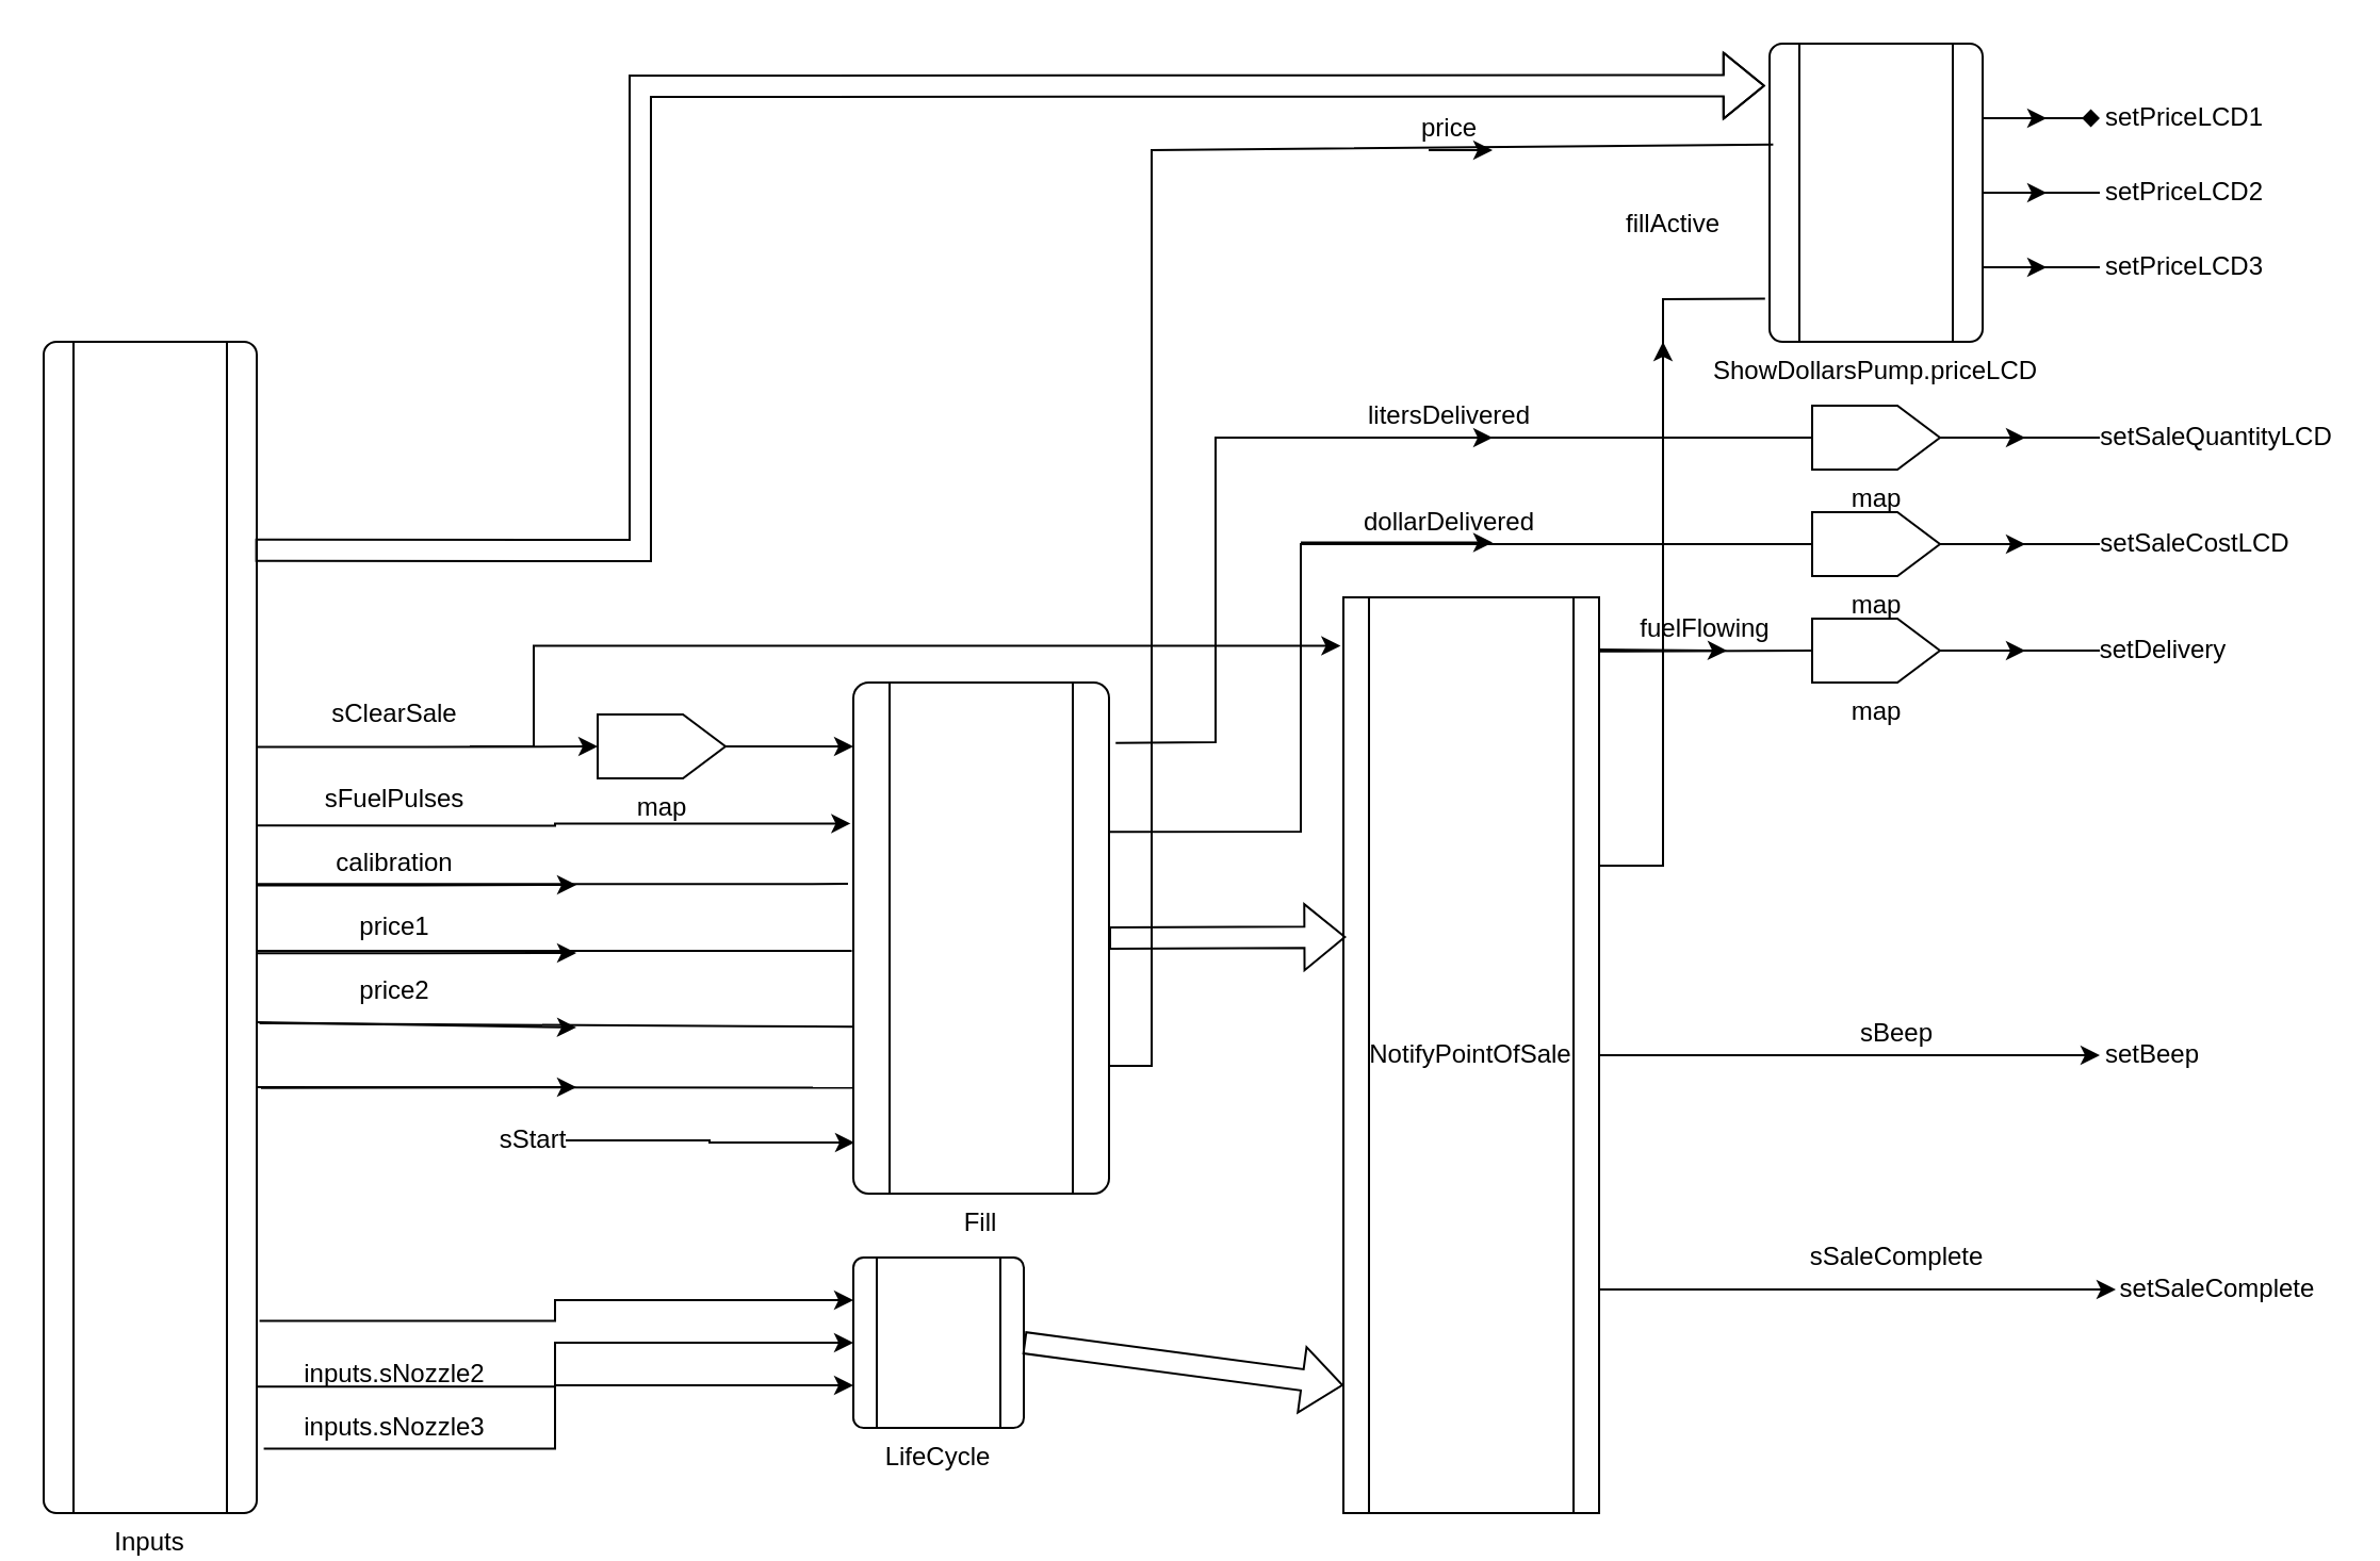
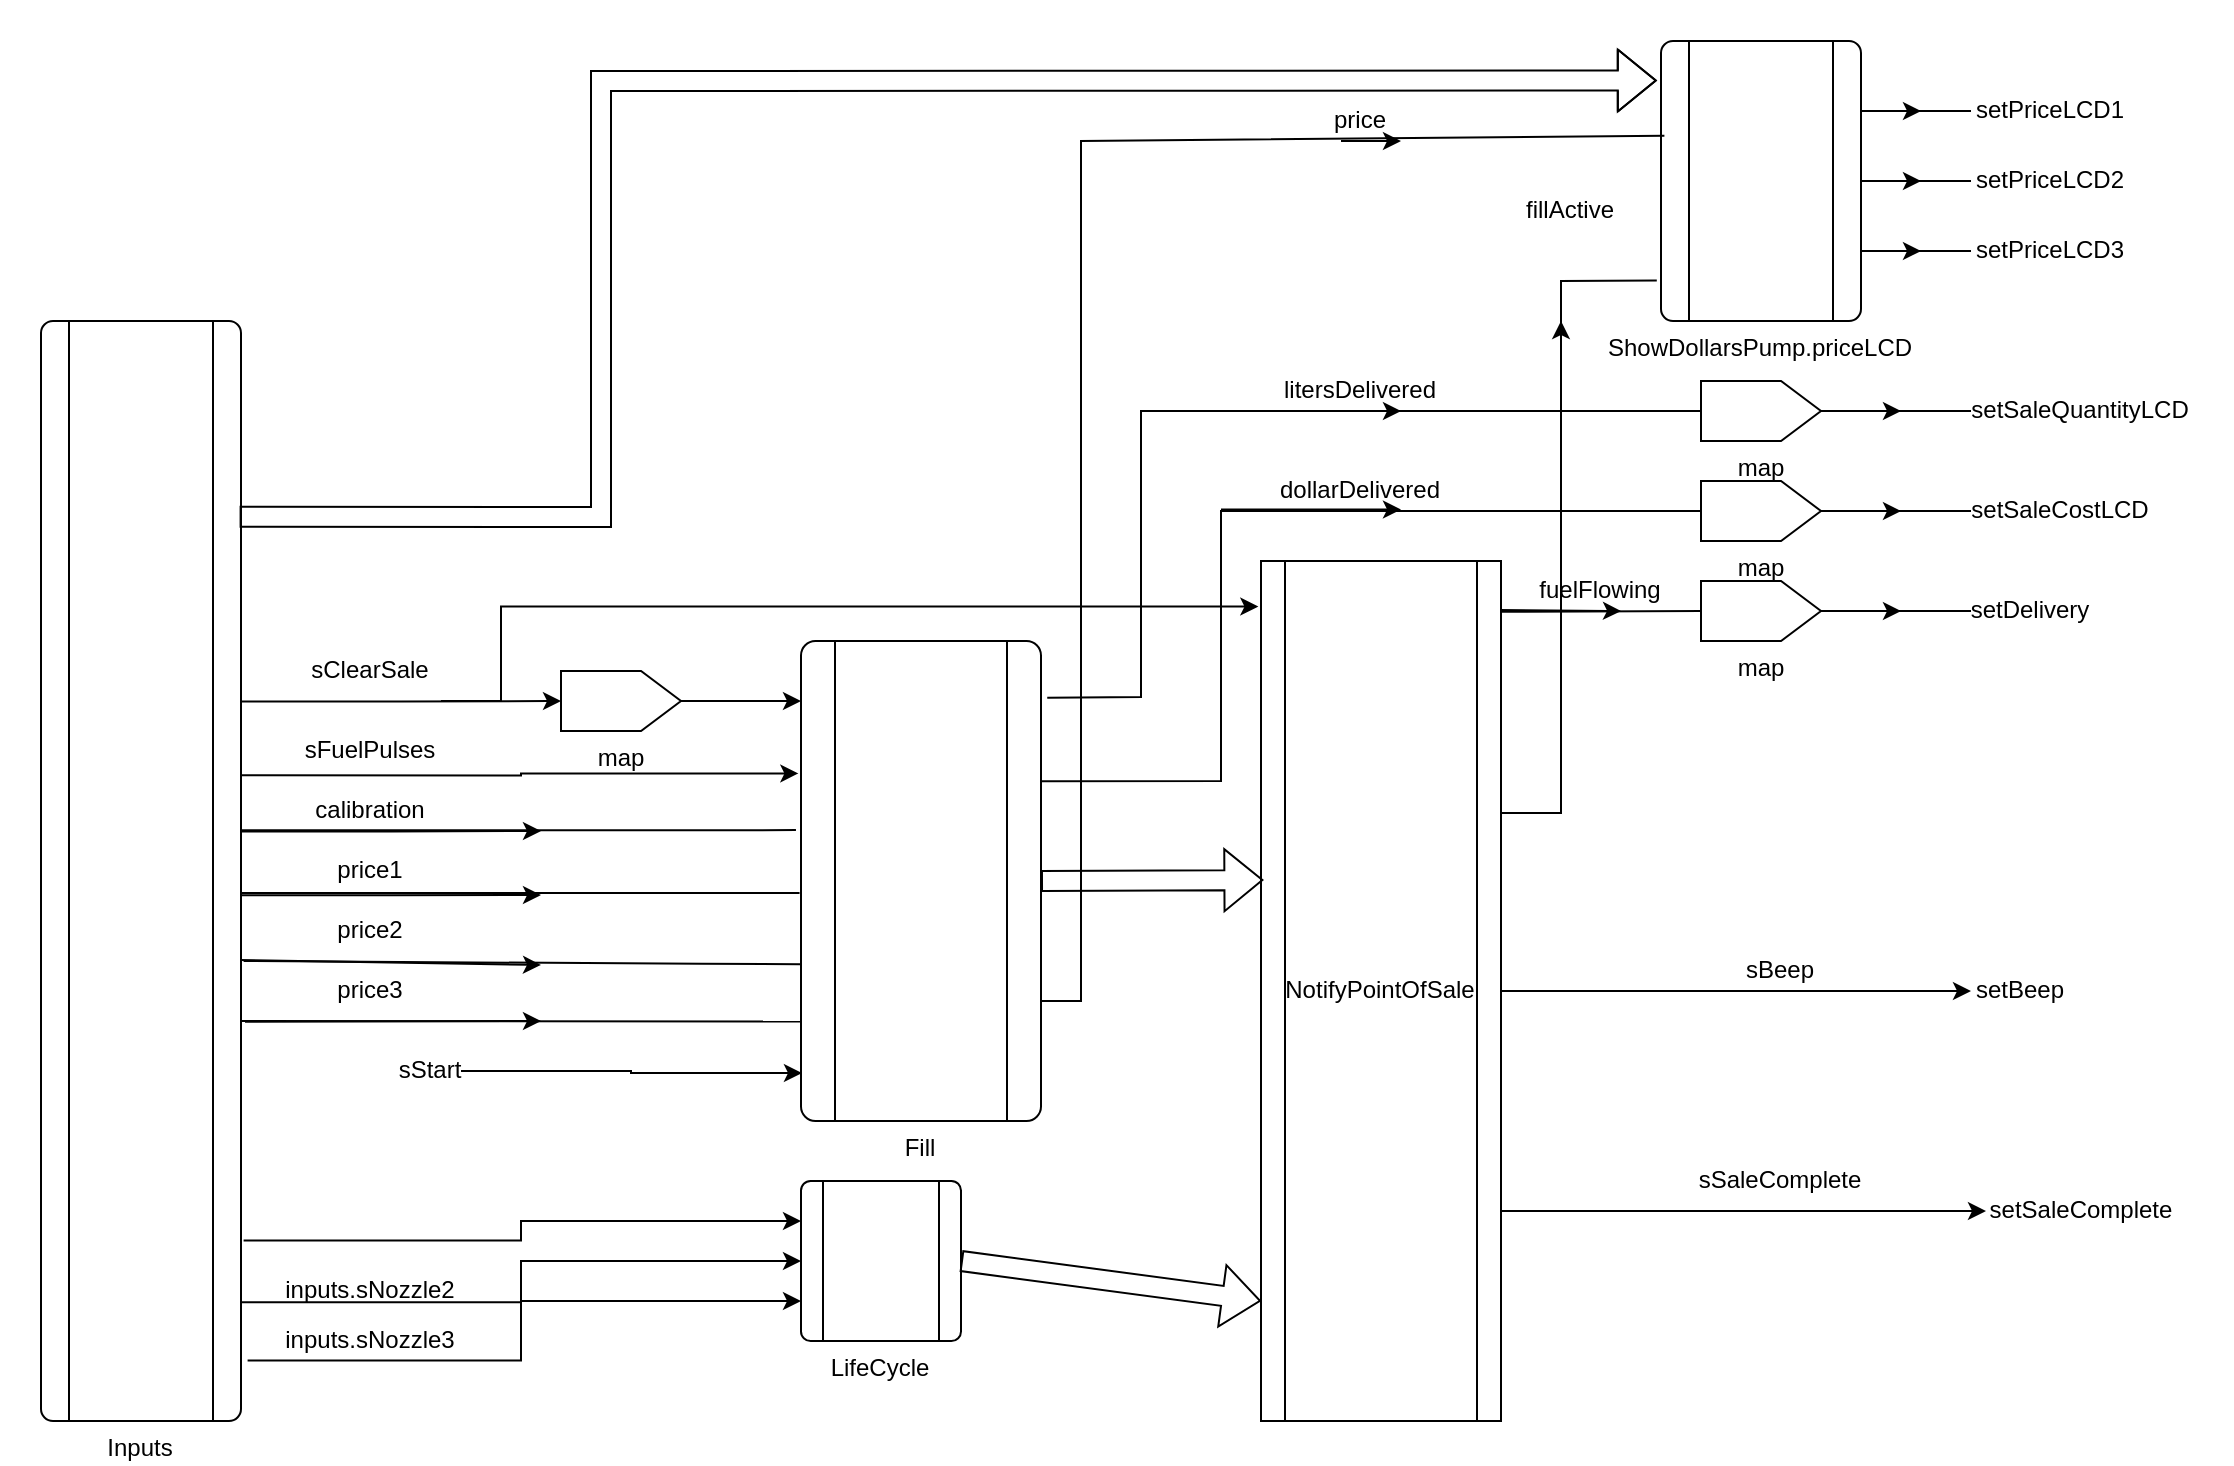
- <mxCell id="75" value="" style="endArrow=diamond;html=1;rounded=0;entryX=0;entryY=0.5;entryDx=0;entryDy=0;exitX=1;exitY=0.25;exitDx=0;exitDy=0;" edge="1" parent="1" source="42" target="37"><mxGeometry width="50" height="50" relative="1" as="geometry"><mxPoint x="530" y="330" as="sourcePoint" /><mxPoint x="580" y="280" as="targetPoint" /></mxGeometry></mxCell>
+ <mxCell id="75" value="" style="endArrow=none;html=1;rounded=0;entryX=0;entryY=0.5;entryDx=0;entryDy=0;exitX=1;exitY=0.25;exitDx=0;exitDy=0;" edge="1" parent="1" source="42" target="37"><mxGeometry width="50" height="50" relative="1" as="geometry"><mxPoint x="530" y="330" as="sourcePoint" /><mxPoint x="580" y="280" as="targetPoint" /></mxGeometry></mxCell>
+ <mxCell id="17" value="price3" style="text;html=1;align=center;verticalAlign=middle;whiteSpace=wrap;rounded=0;" parent="1" vertex="1"><mxGeometry x="155" y="480" width="60" height="30" as="geometry" /></mxCell>
- <mxCell id="19" value="sStart" style="text;html=1;align=center;verticalAlign=middle;whiteSpace=wrap;rounded=0;" parent="1" vertex="1"><mxGeometry x="235" y="520" width="30" height="30" as="geometry" /></mxCell>
+ <mxCell id="19" value="sStart" style="text;html=1;align=center;verticalAlign=middle;whiteSpace=wrap;rounded=0;" parent="1" vertex="1"><mxGeometry x="200" y="520" width="30" height="30" as="geometry" /></mxCell>
